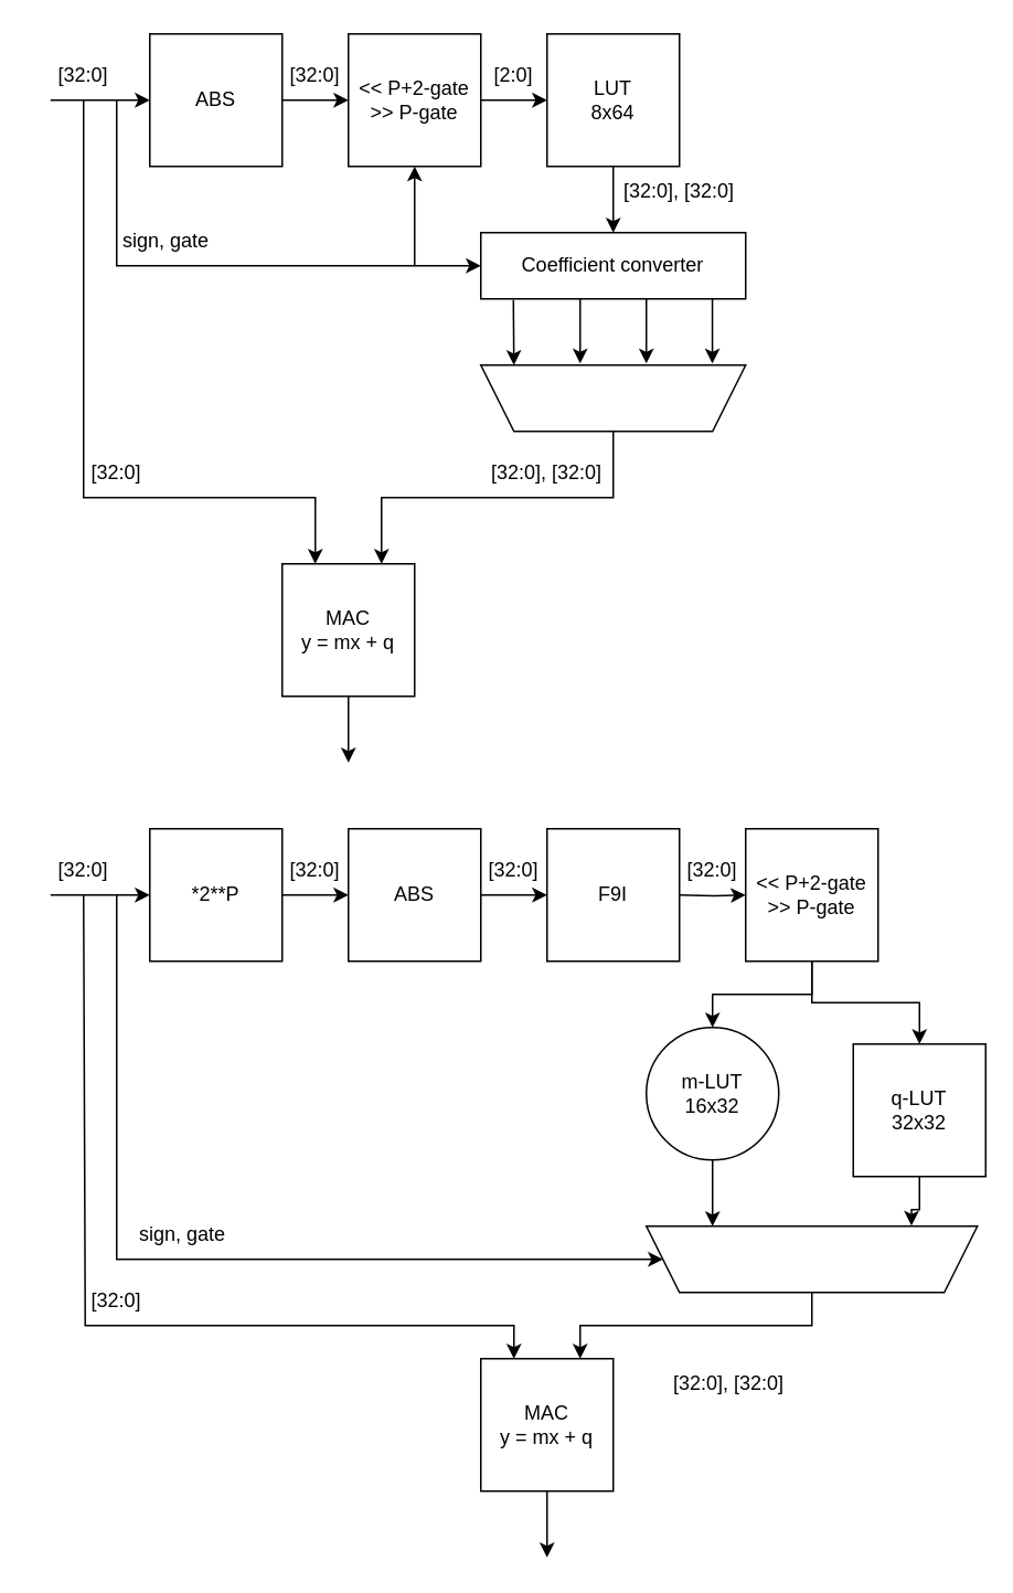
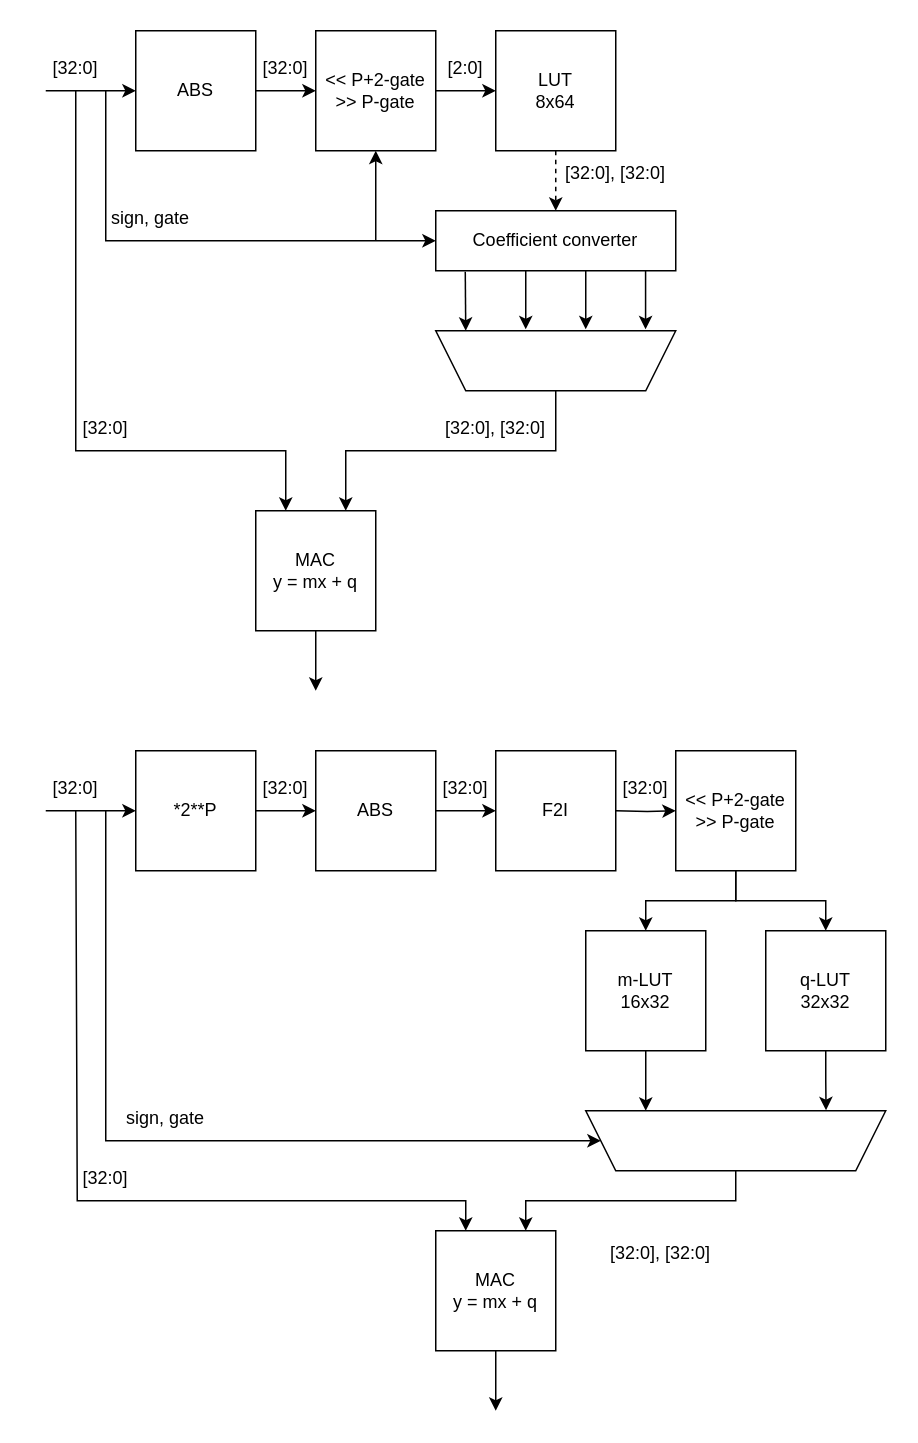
- <mxCell id="10" style="edgeStyle=orthogonalEdgeStyle;rounded=0;orthogonalLoop=1;jettySize=auto;html=1;entryX=0.5;entryY=0;entryDx=0;entryDy=0;" edge="1" parent="1" source="11" target="12"><mxGeometry relative="1" as="geometry" /></mxCell>
+ <mxCell id="10" style="edgeStyle=orthogonalEdgeStyle;rounded=0;orthogonalLoop=1;jettySize=auto;html=1;entryX=0.5;entryY=0;entryDx=0;entryDy=0;dashed=1;" edge="1" parent="1" source="11" target="12"><mxGeometry relative="1" as="geometry" /></mxCell>
- <mxCell id="47" value="F9I" style="whiteSpace=wrap;html=1;aspect=fixed;" vertex="1" parent="1"><mxGeometry x="330" y="500" width="80" height="80" as="geometry" /></mxCell>
+ <mxCell id="47" value="F2I" style="whiteSpace=wrap;html=1;aspect=fixed;" vertex="1" parent="1"><mxGeometry x="330" y="500" width="80" height="80" as="geometry" /></mxCell>
- <mxCell id="36" value="&lt;div&gt;m-LUT&lt;/div&gt;&lt;div&gt;16x32&lt;br&gt;&lt;/div&gt;" style="ellipse;whiteSpace=wrap;html=1;aspect=fixed;" vertex="1" parent="1"><mxGeometry x="390" y="620" width="80" height="80" as="geometry" /></mxCell>
+ <mxCell id="36" value="&lt;div&gt;m-LUT&lt;/div&gt;&lt;div&gt;16x32&lt;br&gt;&lt;/div&gt;" style="whiteSpace=wrap;html=1;aspect=fixed;" vertex="1" parent="1"><mxGeometry x="390" y="620" width="80" height="80" as="geometry" /></mxCell>
- <mxCell id="50" value="&lt;div&gt;q-LUT&lt;/div&gt;&lt;div&gt;32x32&lt;br&gt;&lt;/div&gt;" style="whiteSpace=wrap;html=1;aspect=fixed;" vertex="1" parent="1"><mxGeometry x="515" y="630" width="80" height="80" as="geometry" /></mxCell>
+ <mxCell id="50" value="&lt;div&gt;q-LUT&lt;/div&gt;&lt;div&gt;32x32&lt;br&gt;&lt;/div&gt;" style="whiteSpace=wrap;html=1;aspect=fixed;" vertex="1" parent="1"><mxGeometry x="510" y="620" width="80" height="80" as="geometry" /></mxCell>
